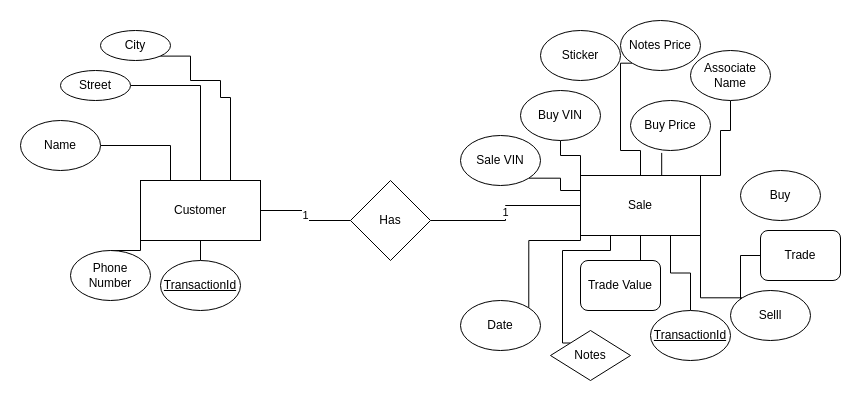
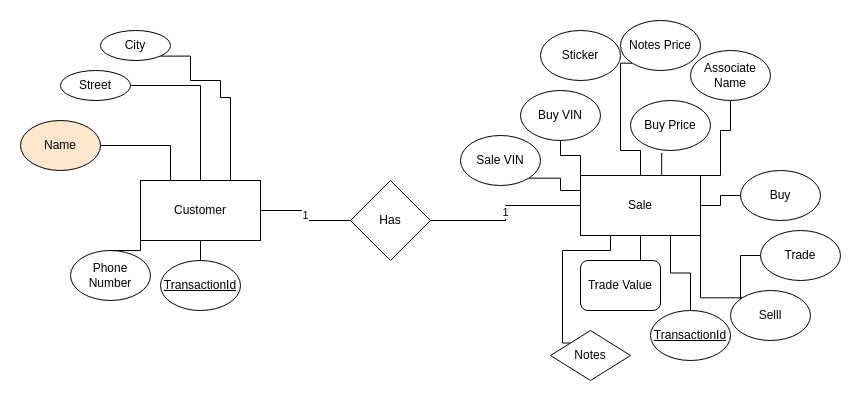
- <mxCell id="6" value="Name" style="ellipse;whiteSpace=wrap;html=1;" parent="1" vertex="1"><mxGeometry x="20" y="120" width="80" height="50" as="geometry" /></mxCell>
+ <mxCell id="6" value="Name" style="ellipse;whiteSpace=wrap;html=1;fillColor=#ffe6cc;" parent="1" vertex="1"><mxGeometry x="20" y="120" width="80" height="50" as="geometry" /></mxCell>
+ <mxCell id="21" style="edgeStyle=orthogonalEdgeStyle;rounded=0;orthogonalLoop=1;jettySize=auto;html=1;exitX=0;exitY=0.5;exitDx=0;exitDy=0;entryX=1;entryY=0.5;entryDx=0;entryDy=0;endArrow=none;endFill=0;" parent="1" source="22" target="17" edge="1"><mxGeometry relative="1" as="geometry" /></mxCell>
- <mxCell id="31" style="edgeStyle=orthogonalEdgeStyle;rounded=0;orthogonalLoop=1;jettySize=auto;html=1;exitX=1;exitY=0;exitDx=0;exitDy=0;entryX=0;entryY=1;entryDx=0;entryDy=0;endArrow=none;endFill=0;" parent="1" source="32" target="17" edge="1"><mxGeometry relative="1" as="geometry"><Array as="points"><mxPoint x="528" y="240" /><mxPoint x="580" y="240" /></Array></mxGeometry></mxCell>
- <mxCell id="24" value="Trade" style="whiteSpace=wrap;html=1;rounded=1;" parent="1" vertex="1"><mxGeometry x="760" y="230" width="80" height="50" as="geometry" /></mxCell>
+ <mxCell id="24" value="Trade" style="ellipse;whiteSpace=wrap;html=1;" parent="1" vertex="1"><mxGeometry x="760" y="230" width="80" height="50" as="geometry" /></mxCell>
- <mxCell id="32" value="Date" style="ellipse;whiteSpace=wrap;html=1;" parent="1" vertex="1"><mxGeometry x="460" y="300" width="80" height="50" as="geometry" /></mxCell>
